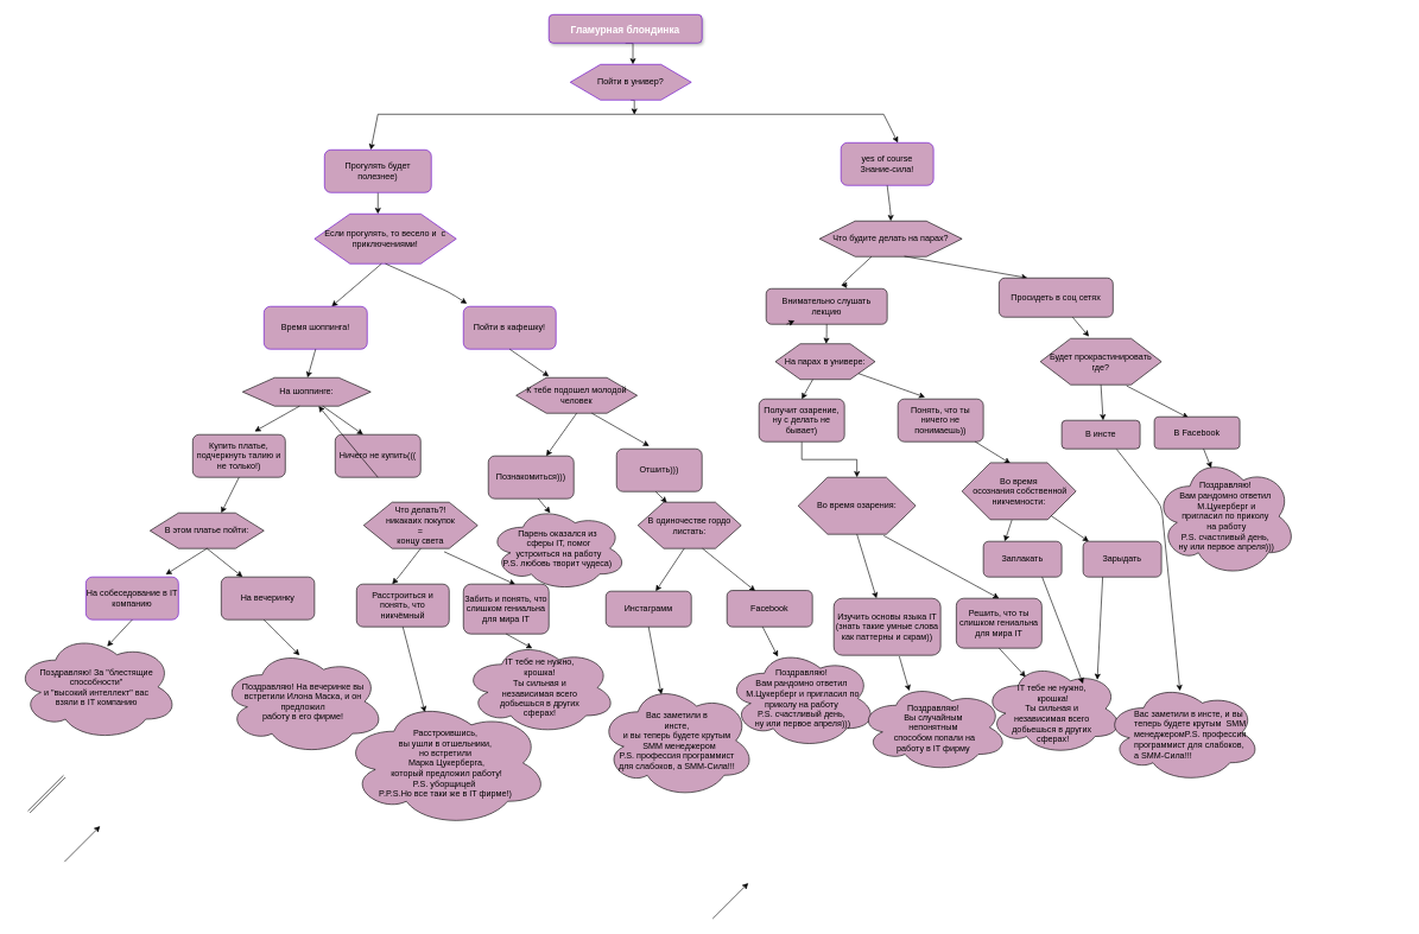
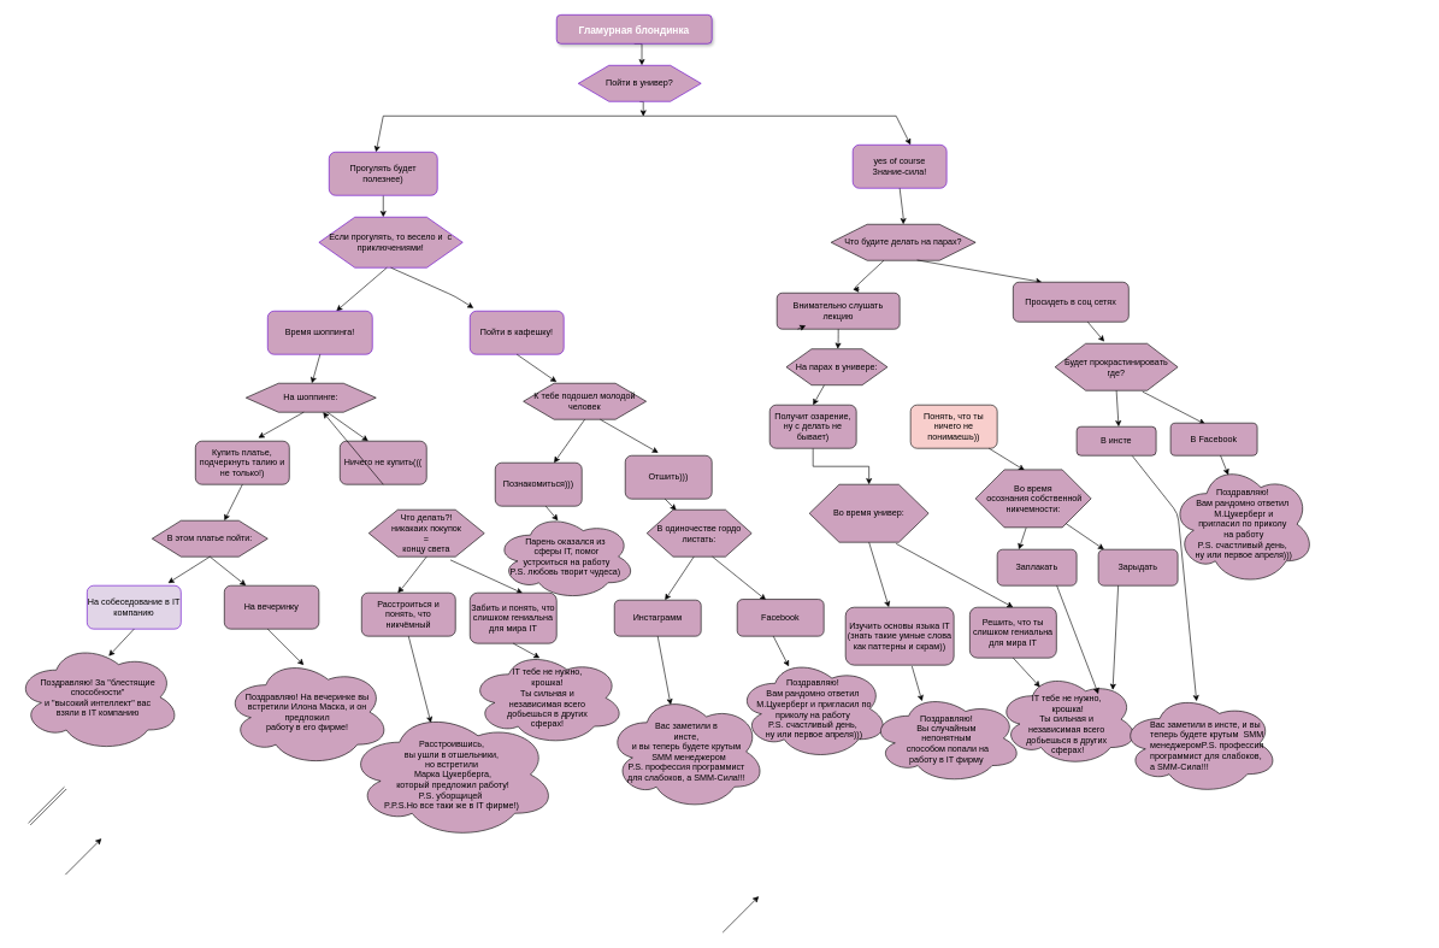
- <mxCell id="76" value="" style="endArrow=classic;html=1;entryX=0.317;entryY=-0.042;entryDx=0;entryDy=0;entryPerimeter=0;" edge="1" parent="1" source="70" target="75"><mxGeometry width="50" height="50" relative="1" as="geometry"><mxPoint x="1150" y="585" as="sourcePoint" /><mxPoint x="1200" y="535" as="targetPoint" /></mxGeometry></mxCell>
- <mxCell id="75" value="Понять, что ты ничего не понимаешь))" style="rounded=1;whiteSpace=wrap;html=1;shadow=0;strokeColor=#000000;fillColor=#CDA2BE;" vertex="1" parent="1"><mxGeometry x="1260" y="560" width="120" height="60" as="geometry" /></mxCell>
+ <mxCell id="75" value="Понять, что ты ничего не понимаешь))" style="rounded=1;whiteSpace=wrap;html=1;shadow=0;strokeColor=#000000;fillColor=#f8cecc;" vertex="1" parent="1"><mxGeometry x="1260" y="560" width="120" height="60" as="geometry" /></mxCell>
- <mxCell id="77" value="Во время озарения:" style="shape=hexagon;perimeter=hexagonPerimeter2;whiteSpace=wrap;html=1;shadow=0;strokeColor=#000000;fillColor=#CDA2BE;" vertex="1" parent="1"><mxGeometry x="1120" y="670" width="165" height="80" as="geometry" /></mxCell>
+ <mxCell id="77" value="Во время универ:" style="shape=hexagon;perimeter=hexagonPerimeter2;whiteSpace=wrap;html=1;shadow=0;strokeColor=#000000;fillColor=#CDA2BE;" vertex="1" parent="1"><mxGeometry x="1120" y="670" width="165" height="80" as="geometry" /></mxCell>
- <mxCell id="7" value="На собеседование в IT компанию" style="rounded=1;whiteSpace=wrap;html=1;shadow=0;strokeColor=#6600CC;fillColor=#CDA2BE;" vertex="1" parent="1"><mxGeometry x="120" y="810" width="130" height="60" as="geometry" /></mxCell>
+ <mxCell id="7" value="На собеседование в IT компанию" style="rounded=1;whiteSpace=wrap;html=1;shadow=0;strokeColor=#6600CC;fillColor=#e1d5e7;" vertex="1" parent="1"><mxGeometry x="120" y="810" width="130" height="60" as="geometry" /></mxCell>
